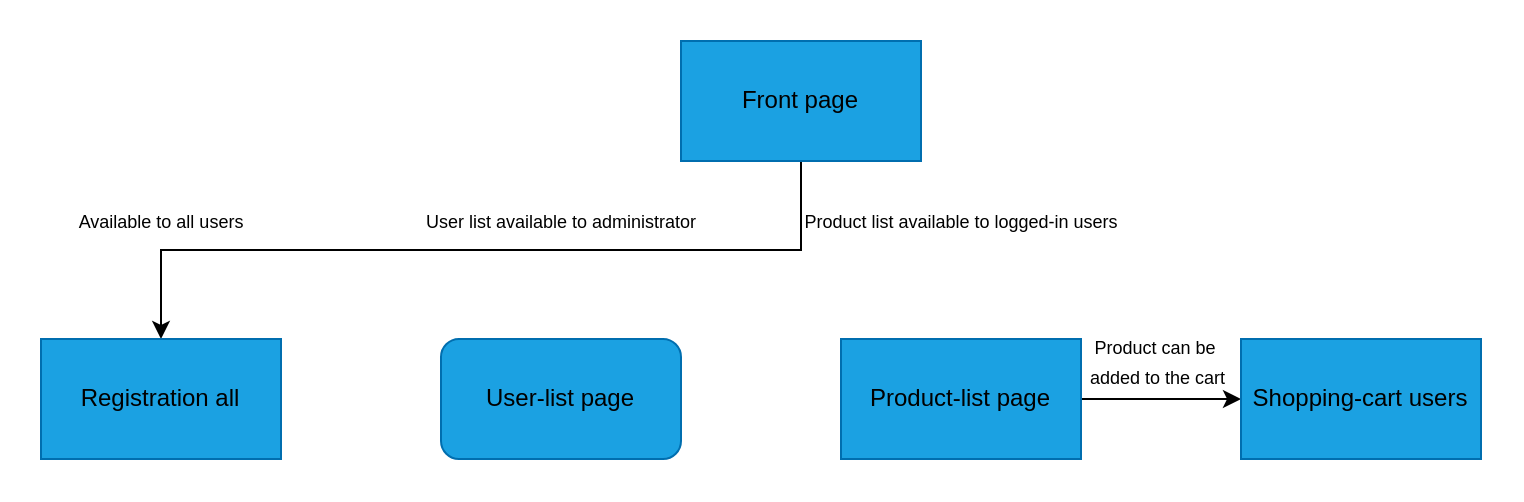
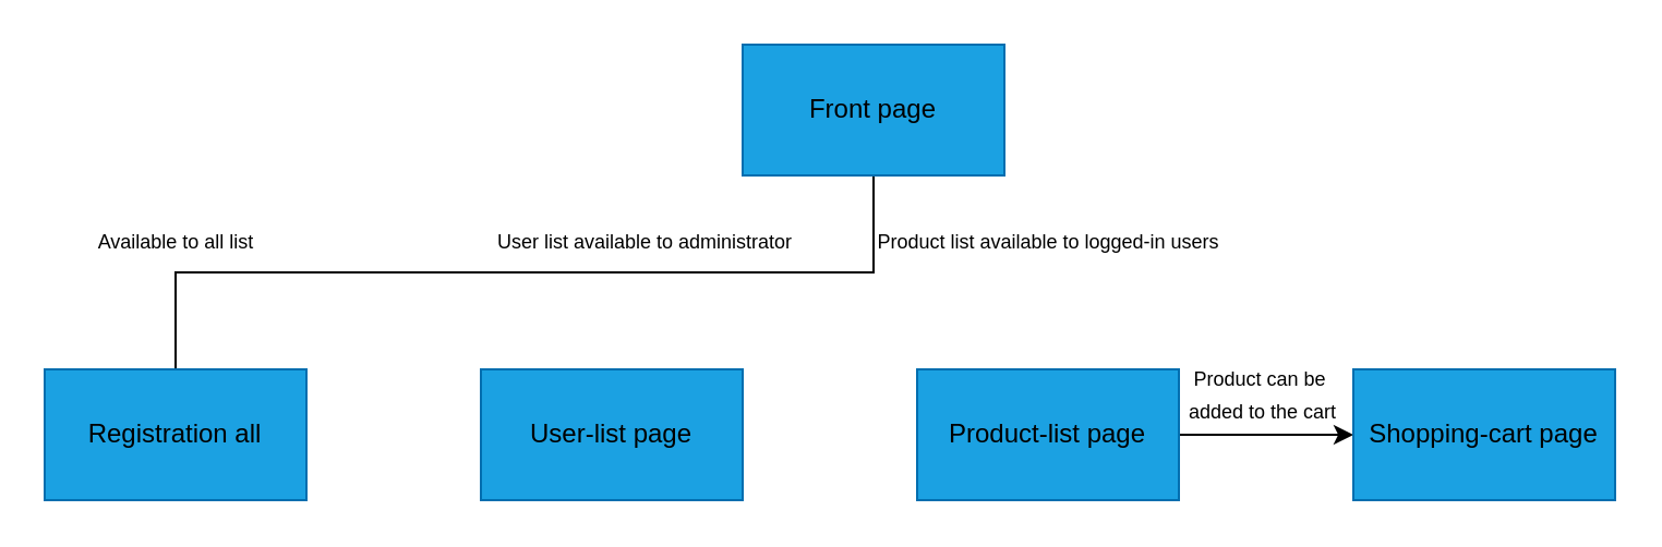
- <mxCell id="9" value="&lt;font style=&quot;font-size: 9px&quot;&gt;Available to all users&lt;/font&gt;" style="text;html=1;align=center;verticalAlign=middle;resizable=0;points=[];autosize=1;" vertex="1" parent="1"><mxGeometry x="30" y="100" width="100" height="20" as="geometry" /></mxCell>
+ <mxCell id="9" value="&lt;font style=&quot;font-size: 9px&quot;&gt;Available to all list&lt;/font&gt;" style="text;html=1;align=center;verticalAlign=middle;resizable=0;points=[];autosize=1;" vertex="1" parent="1"><mxGeometry x="30" y="100" width="100" height="20" as="geometry" /></mxCell>
- <mxCell id="10" value="&lt;font style=&quot;font-size: 9px&quot;&gt;User list available to administrator&lt;/font&gt;" style="text;html=1;align=center;verticalAlign=middle;resizable=0;points=[];autosize=1;" vertex="1" parent="1"><mxGeometry x="205" y="100" width="150" height="20" as="geometry" /></mxCell>
+ <mxCell id="10" value="&lt;font style=&quot;font-size: 9px&quot;&gt;User list available to administrator&lt;/font&gt;" style="text;html=1;align=center;verticalAlign=middle;resizable=0;points=[];autosize=1;" vertex="1" parent="1"><mxGeometry x="220" y="100" width="150" height="20" as="geometry" /></mxCell>
- <mxCell id="2" style="edgeStyle=orthogonalEdgeStyle;rounded=0;orthogonalLoop=1;jettySize=auto;html=1;exitX=0.5;exitY=1;exitDx=0;exitDy=0;entryX=0.5;entryY=0;entryDx=0;entryDy=0;" edge="1" parent="1" source="3" target="4"><mxGeometry relative="1" as="geometry" /></mxCell>
+ <mxCell id="2" style="edgeStyle=orthogonalEdgeStyle;rounded=0;orthogonalLoop=1;jettySize=auto;html=1;exitX=0.5;exitY=1;exitDx=0;exitDy=0;entryX=0.5;entryY=0;entryDx=0;entryDy=0;endArrow=none;" edge="1" parent="1" source="3" target="4"><mxGeometry relative="1" as="geometry" /></mxCell>
- <mxCell id="5" value="&lt;font color=&quot;#000000&quot;&gt;&lt;span style=&quot;background-color: rgb(27 , 161 , 226)&quot;&gt;User-list page&lt;br&gt;&lt;/span&gt;&lt;/font&gt;" style="whiteSpace=wrap;html=1;fillColor=#1ba1e2;strokeColor=#006EAF;fontColor=#ffffff;rounded=1;" vertex="1" parent="1"><mxGeometry x="220" y="169" width="120" height="60" as="geometry" /></mxCell>
+ <mxCell id="5" value="&lt;font color=&quot;#000000&quot;&gt;&lt;span style=&quot;background-color: rgb(27 , 161 , 226)&quot;&gt;User-list page&lt;br&gt;&lt;/span&gt;&lt;/font&gt;" style="whiteSpace=wrap;html=1;fillColor=#1ba1e2;strokeColor=#006EAF;fontColor=#ffffff;" vertex="1" parent="1"><mxGeometry x="220" y="169" width="120" height="60" as="geometry" /></mxCell>
- <mxCell id="8" value="&lt;font color=&quot;#000000&quot;&gt;&lt;span style=&quot;background-color: rgb(27 , 161 , 226)&quot;&gt;Shopping-cart users&lt;br&gt;&lt;/span&gt;&lt;/font&gt;" style="whiteSpace=wrap;html=1;fillColor=#1ba1e2;strokeColor=#006EAF;fontColor=#ffffff;" vertex="1" parent="1"><mxGeometry x="620" y="169" width="120" height="60" as="geometry" /></mxCell>
+ <mxCell id="8" value="&lt;font color=&quot;#000000&quot;&gt;&lt;span style=&quot;background-color: rgb(27 , 161 , 226)&quot;&gt;Shopping-cart page&lt;br&gt;&lt;/span&gt;&lt;/font&gt;" style="whiteSpace=wrap;html=1;fillColor=#1ba1e2;strokeColor=#006EAF;fontColor=#ffffff;" vertex="1" parent="1"><mxGeometry x="620" y="169" width="120" height="60" as="geometry" /></mxCell>
